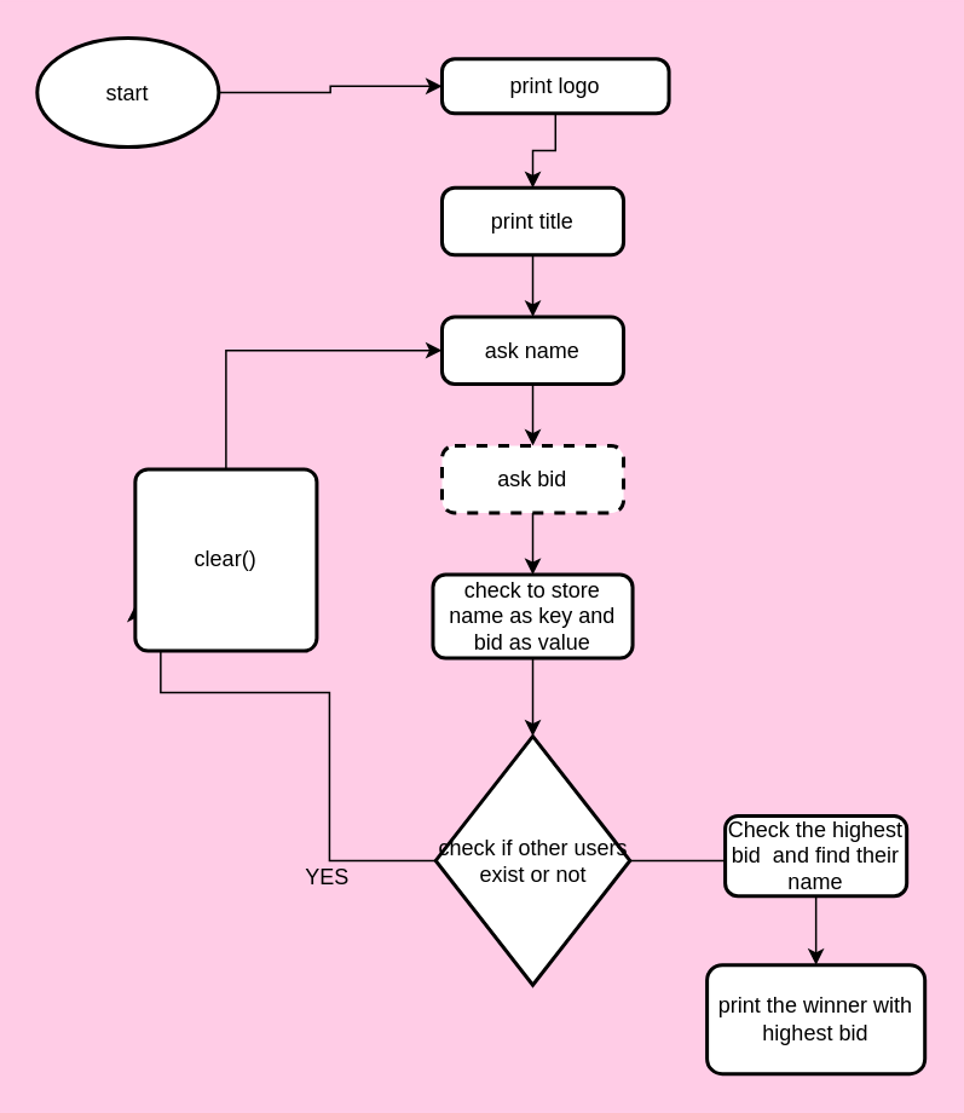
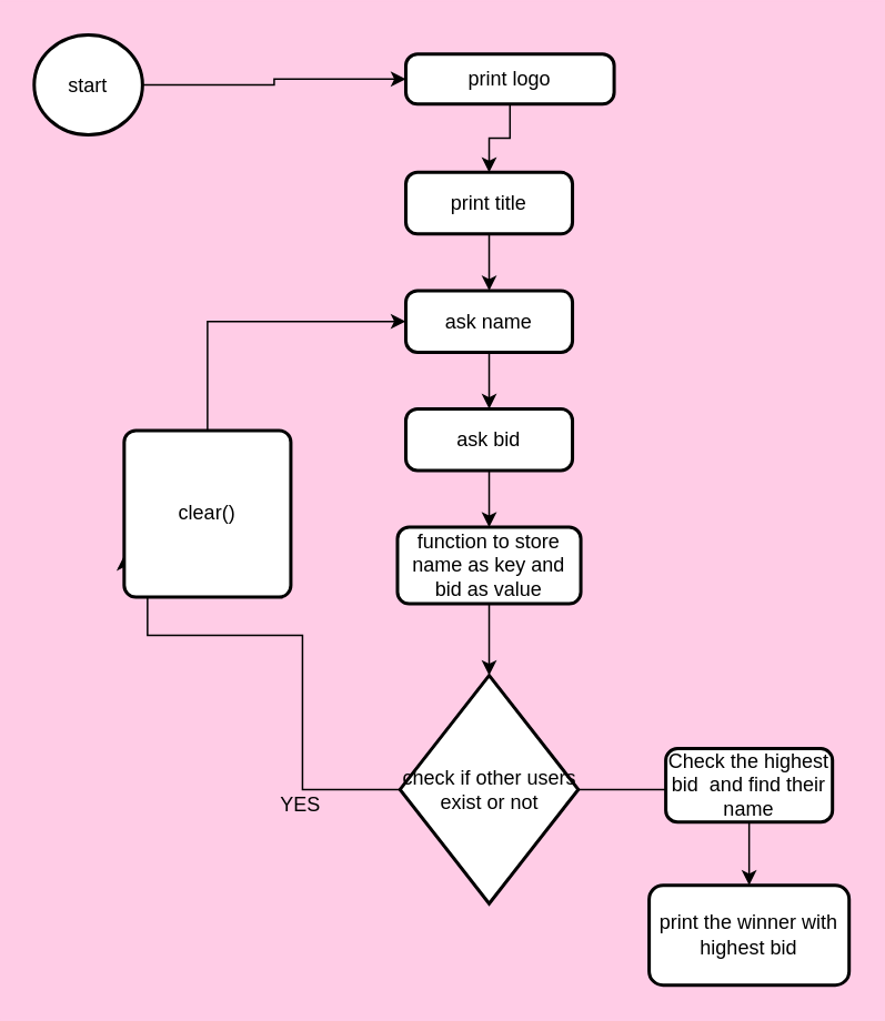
- <mxCell id="5" value="start" style="strokeWidth=2;html=1;shape=mxgraph.flowchart.start_1;whiteSpace=wrap;" vertex="1" parent="1"><mxGeometry x="20" y="20.5" width="100" height="60" as="geometry" /></mxCell>
+ <mxCell id="5" value="start" style="strokeWidth=2;html=1;shape=mxgraph.flowchart.start_1;whiteSpace=wrap;" vertex="1" parent="1"><mxGeometry x="20" y="20.5" width="65" height="60" as="geometry" /></mxCell>
- <mxCell id="11" value="ask bid" style="rounded=1;whiteSpace=wrap;html=1;absoluteArcSize=1;arcSize=14;strokeWidth=2;dashed=1;" vertex="1" parent="1"><mxGeometry x="243" y="245" width="100" height="37" as="geometry" /></mxCell>
+ <mxCell id="11" value="ask bid" style="rounded=1;whiteSpace=wrap;html=1;absoluteArcSize=1;arcSize=14;strokeWidth=2;" vertex="1" parent="1"><mxGeometry x="243" y="245" width="100" height="37" as="geometry" /></mxCell>
- <mxCell id="13" value="check to store name as key and bid as value" style="rounded=1;whiteSpace=wrap;html=1;absoluteArcSize=1;arcSize=14;strokeWidth=2;" vertex="1" parent="1"><mxGeometry x="238" y="316" width="110" height="46" as="geometry" /></mxCell>
+ <mxCell id="13" value="function to store name as key and bid as value" style="rounded=1;whiteSpace=wrap;html=1;absoluteArcSize=1;arcSize=14;strokeWidth=2;" vertex="1" parent="1"><mxGeometry x="238" y="316" width="110" height="46" as="geometry" /></mxCell>
